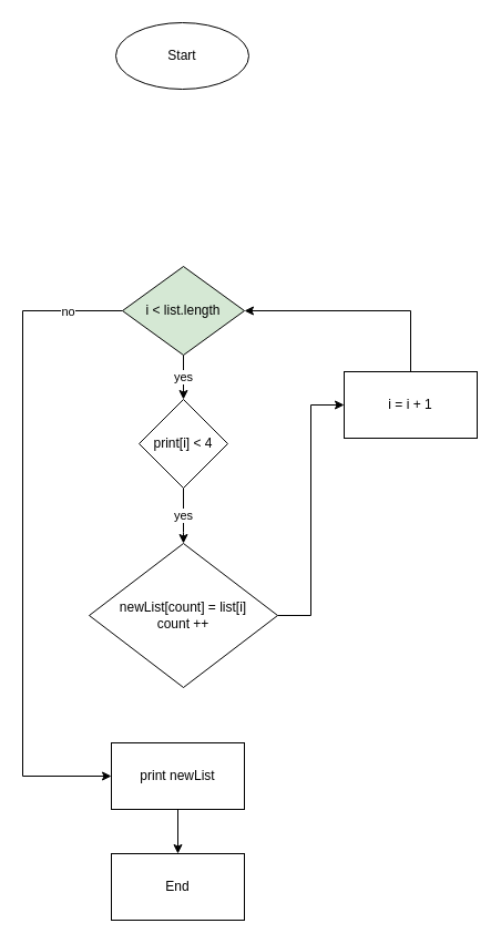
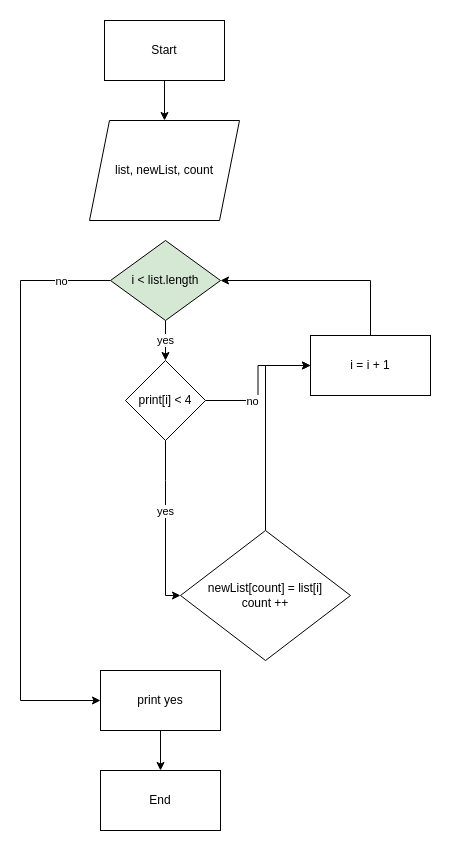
- <mxCell id="3" value="Start" style="ellipse;whiteSpace=wrap;html=1;" parent="1" vertex="1"><mxGeometry x="104" y="20" width="120" height="60" as="geometry" /></mxCell>
+ <mxCell id="3" value="Start" style="rounded=0;whiteSpace=wrap;html=1;" parent="1" vertex="1"><mxGeometry x="104" y="20" width="120" height="60" as="geometry" /></mxCell>
+ <mxCell id="2" value="" style="edgeStyle=orthogonalEdgeStyle;rounded=0;orthogonalLoop=1;jettySize=auto;html=1;" parent="1" source="3" target="6" edge="1"><mxGeometry relative="1" as="geometry" /></mxCell>
+ <mxCell id="6" value="list, newList, count" style="shape=parallelogram;perimeter=parallelogramPerimeter;whiteSpace=wrap;html=1;fixedSize=1;" parent="1" vertex="1"><mxGeometry x="89" y="120" width="150" height="100" as="geometry" /></mxCell>
+ <mxCell id="18" value="" style="edgeStyle=orthogonalEdgeStyle;rounded=0;orthogonalLoop=1;jettySize=auto;html=1;" edge="1" parent="1" source="20" target="12"><mxGeometry relative="1" as="geometry" /></mxCell>
+ <mxCell id="19" value="no" style="edgeLabel;html=1;align=center;verticalAlign=middle;resizable=0;points=[];" vertex="1" connectable="0" parent="18"><mxGeometry x="-0.33" y="-2" relative="1" as="geometry"><mxPoint x="-1" y="-2" as="offset" /></mxGeometry></mxCell>
- <mxCell id="10" value="newList[count] = list[i]&lt;br&gt;count ++" style="rhombus;whiteSpace=wrap;html=1;" parent="1" vertex="1"><mxGeometry x="80" y="490" width="170" height="130" as="geometry" /></mxCell>
+ <mxCell id="10" value="newList[count] = list[i]&lt;br&gt;count ++" style="rhombus;whiteSpace=wrap;html=1;" parent="1" vertex="1"><mxGeometry x="180" y="530" width="170" height="130" as="geometry" /></mxCell>
- <mxCell id="14" value="print newList" style="rounded=0;whiteSpace=wrap;html=1;" parent="1" vertex="1"><mxGeometry x="100" y="670" width="120" height="60" as="geometry" /></mxCell>
+ <mxCell id="14" value="print yes" style="rounded=0;whiteSpace=wrap;html=1;" parent="1" vertex="1"><mxGeometry x="100" y="670" width="120" height="60" as="geometry" /></mxCell>
